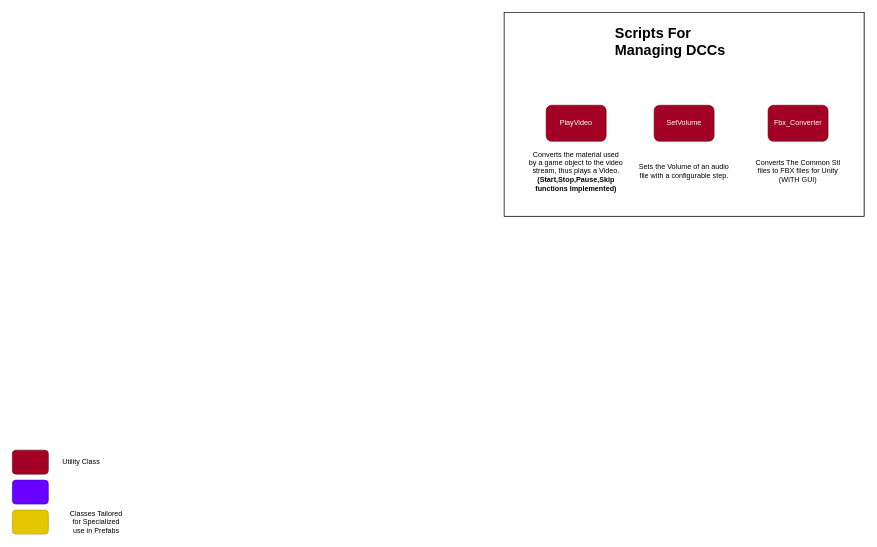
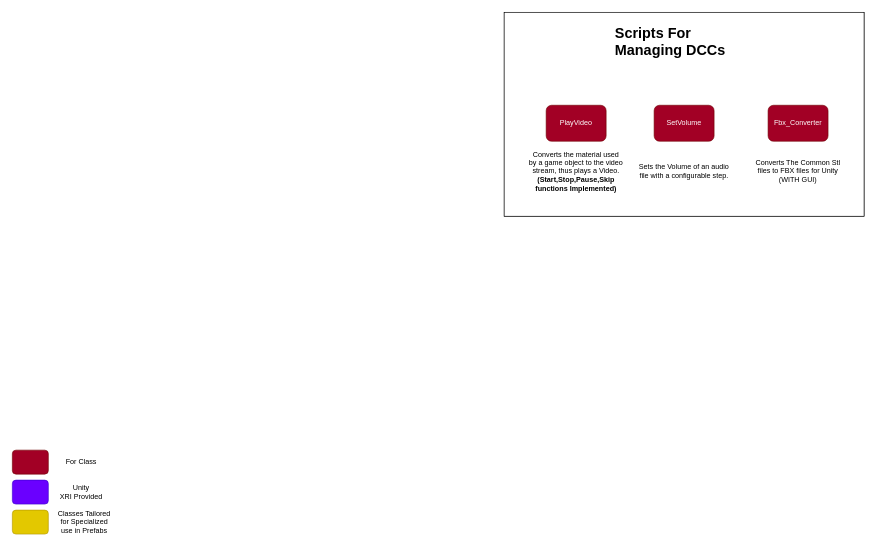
- <mxCell id="20" value="Utility Class" style="text;html=1;strokeColor=none;fillColor=none;align=center;verticalAlign=middle;whiteSpace=wrap;rounded=0;" vertex="1" parent="1"><mxGeometry x="90" y="755" width="90" height="30" as="geometry" /></mxCell>
+ <mxCell id="20" value="For Class" style="text;html=1;strokeColor=none;fillColor=none;align=center;verticalAlign=middle;whiteSpace=wrap;rounded=0;" vertex="1" parent="1"><mxGeometry x="90" y="755" width="90" height="30" as="geometry" /></mxCell>
+ <mxCell id="21" value="Unity&lt;br&gt;XRI Provided" style="text;html=1;strokeColor=none;fillColor=none;align=center;verticalAlign=middle;whiteSpace=wrap;rounded=0;glass=0;" vertex="1" parent="1"><mxGeometry x="90" y="805" width="90" height="30" as="geometry" /></mxCell>
- <mxCell id="18" value="Classes Tailored for Specialized use in Prefabs" style="text;html=1;strokeColor=none;fillColor=none;align=center;verticalAlign=middle;whiteSpace=wrap;rounded=0;" vertex="1" parent="1"><mxGeometry x="110" y="855" width="100" height="30" as="geometry" /></mxCell>
+ <mxCell id="18" value="Classes Tailored for Specialized use in Prefabs" style="text;html=1;strokeColor=none;fillColor=none;align=center;verticalAlign=middle;whiteSpace=wrap;rounded=0;" vertex="1" parent="1"><mxGeometry x="90" y="855" width="100" height="30" as="geometry" /></mxCell>
